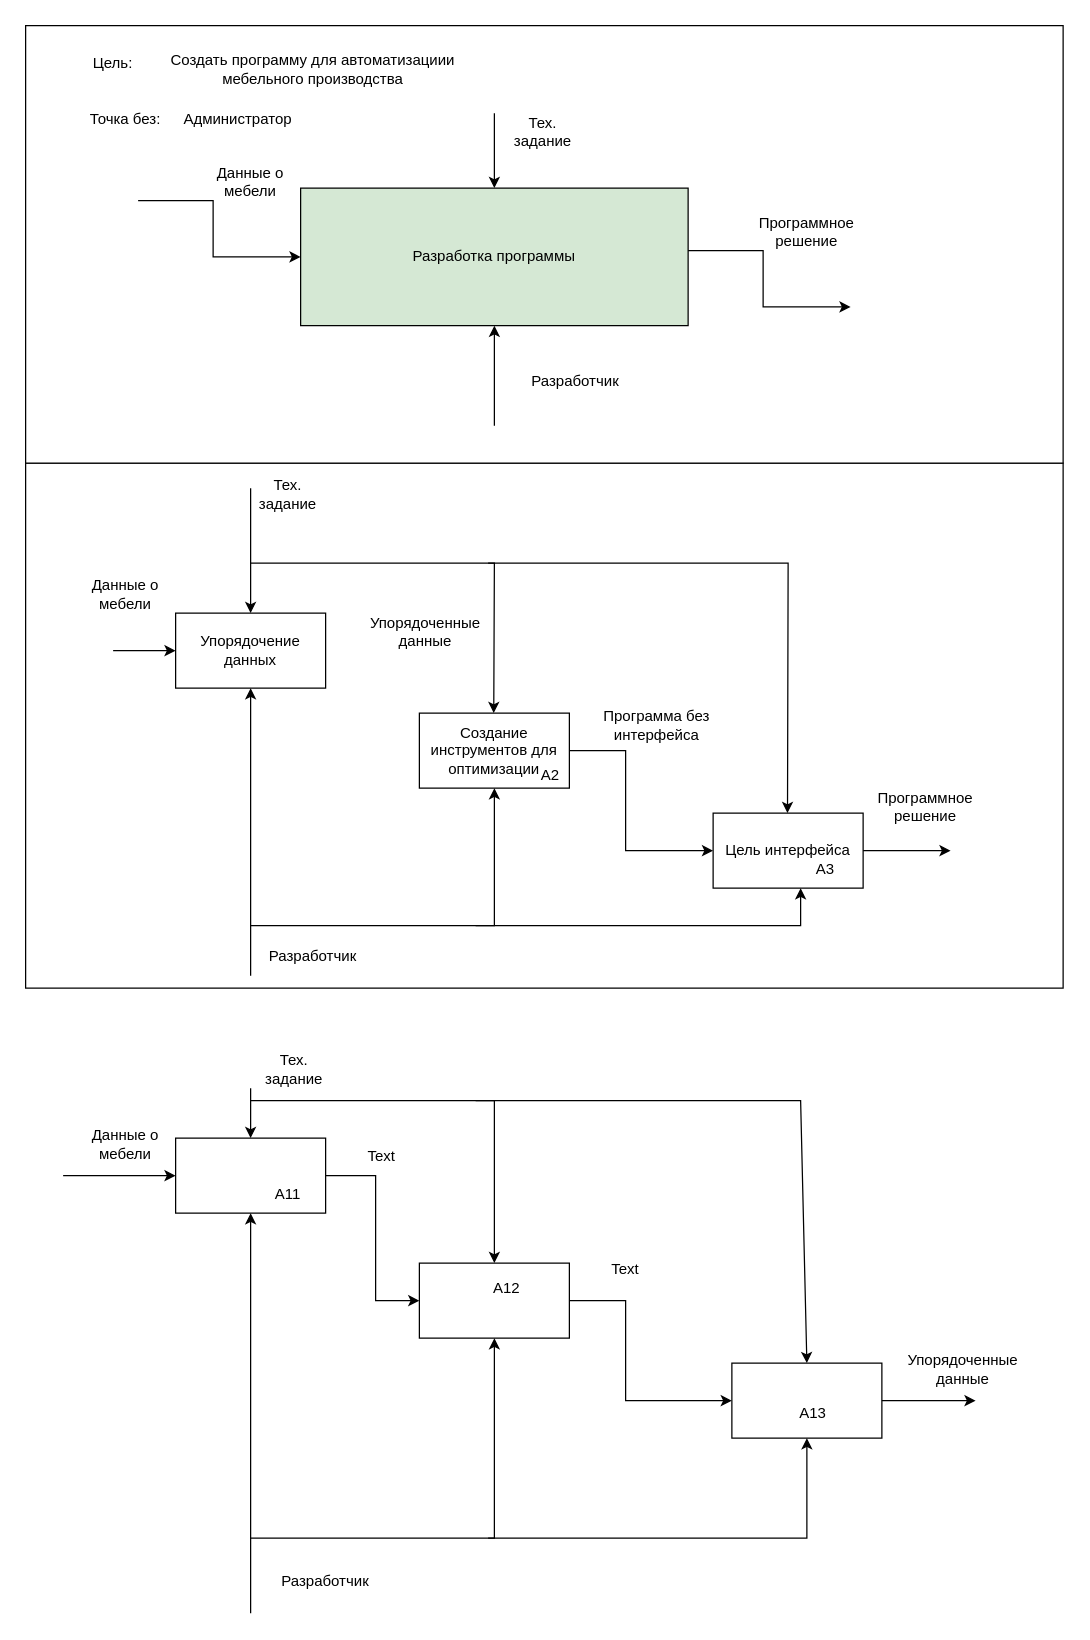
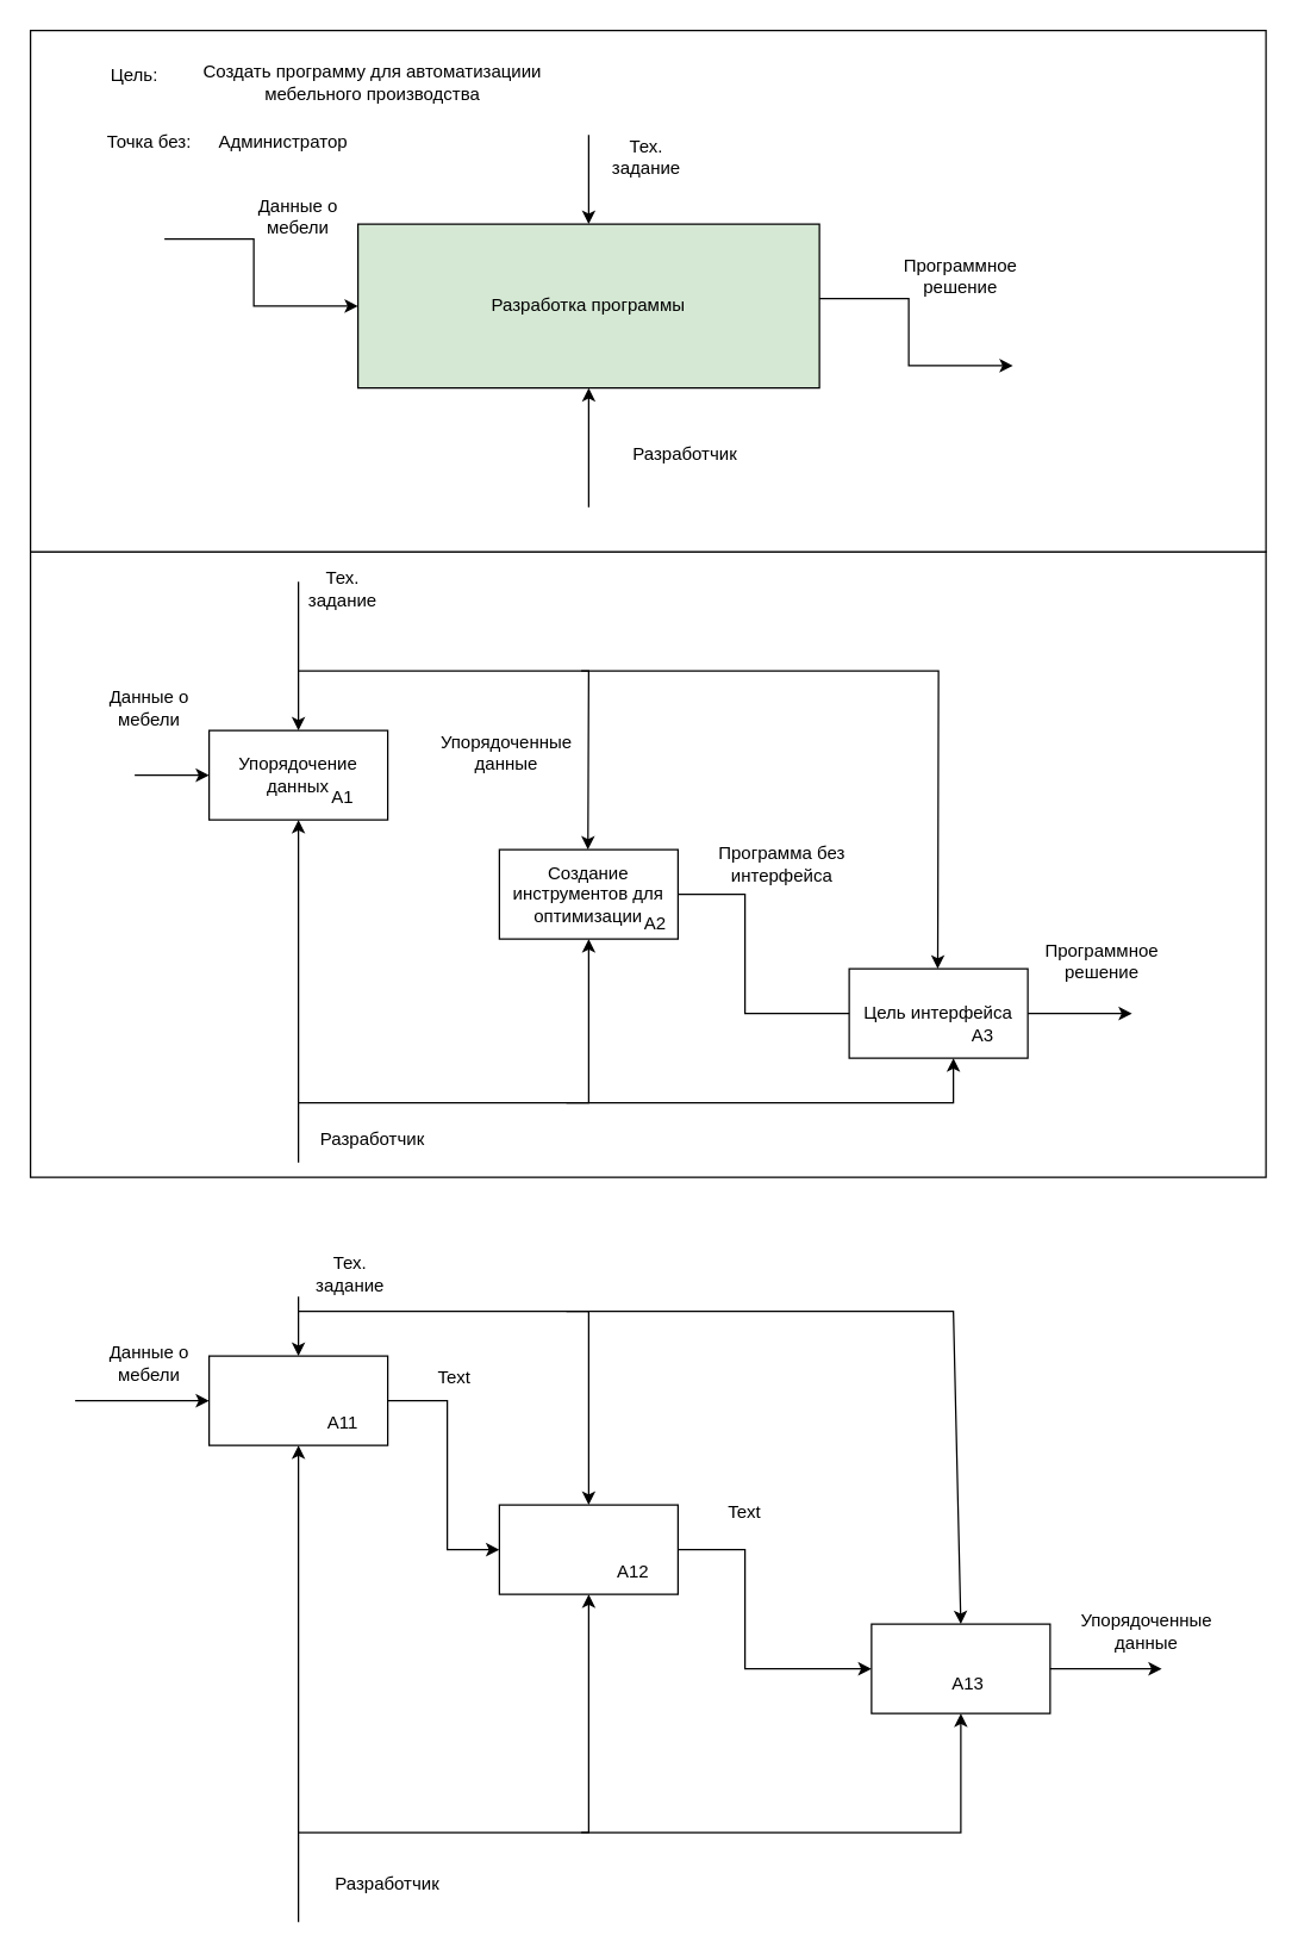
+ <mxCell id="33" value="А1" style="text;html=1;strokeColor=none;fillColor=none;align=center;verticalAlign=middle;whiteSpace=wrap;rounded=0;" vertex="1" parent="1"><mxGeometry x="200" y="520" width="60" height="30" as="geometry" /></mxCell>
- <mxCell id="21" value="" style="endArrow=classic;html=1;rounded=0;entryX=0;entryY=0.5;entryDx=0;entryDy=0;exitX=1;exitY=0.5;exitDx=0;exitDy=0;" edge="1" parent="1" source="18" target="19"><mxGeometry width="50" height="50" relative="1" as="geometry"><mxPoint x="480" y="710" as="sourcePoint" /><mxPoint x="530" y="660" as="targetPoint" /><Array as="points"><mxPoint x="500" y="600" /><mxPoint x="500" y="680" /></Array></mxGeometry></mxCell>
+ <mxCell id="21" value="" style="endArrow=none;html=1;rounded=0;entryX=0;entryY=0.5;entryDx=0;entryDy=0;exitX=1;exitY=0.5;exitDx=0;exitDy=0;" edge="1" parent="1" source="18" target="19"><mxGeometry width="50" height="50" relative="1" as="geometry"><mxPoint x="480" y="710" as="sourcePoint" /><mxPoint x="530" y="660" as="targetPoint" /><Array as="points"><mxPoint x="500" y="600" /><mxPoint x="500" y="680" /></Array></mxGeometry></mxCell>
- <mxCell id="58" value="А12" style="text;html=1;strokeColor=none;fillColor=none;align=center;verticalAlign=middle;whiteSpace=wrap;rounded=0;" vertex="1" parent="1"><mxGeometry x="375" y="1015" width="60" height="30" as="geometry" /></mxCell>
+ <mxCell id="58" value="А12" style="text;html=1;strokeColor=none;fillColor=none;align=center;verticalAlign=middle;whiteSpace=wrap;rounded=0;" vertex="1" parent="1"><mxGeometry x="395" y="1040" width="60" height="30" as="geometry" /></mxCell>
